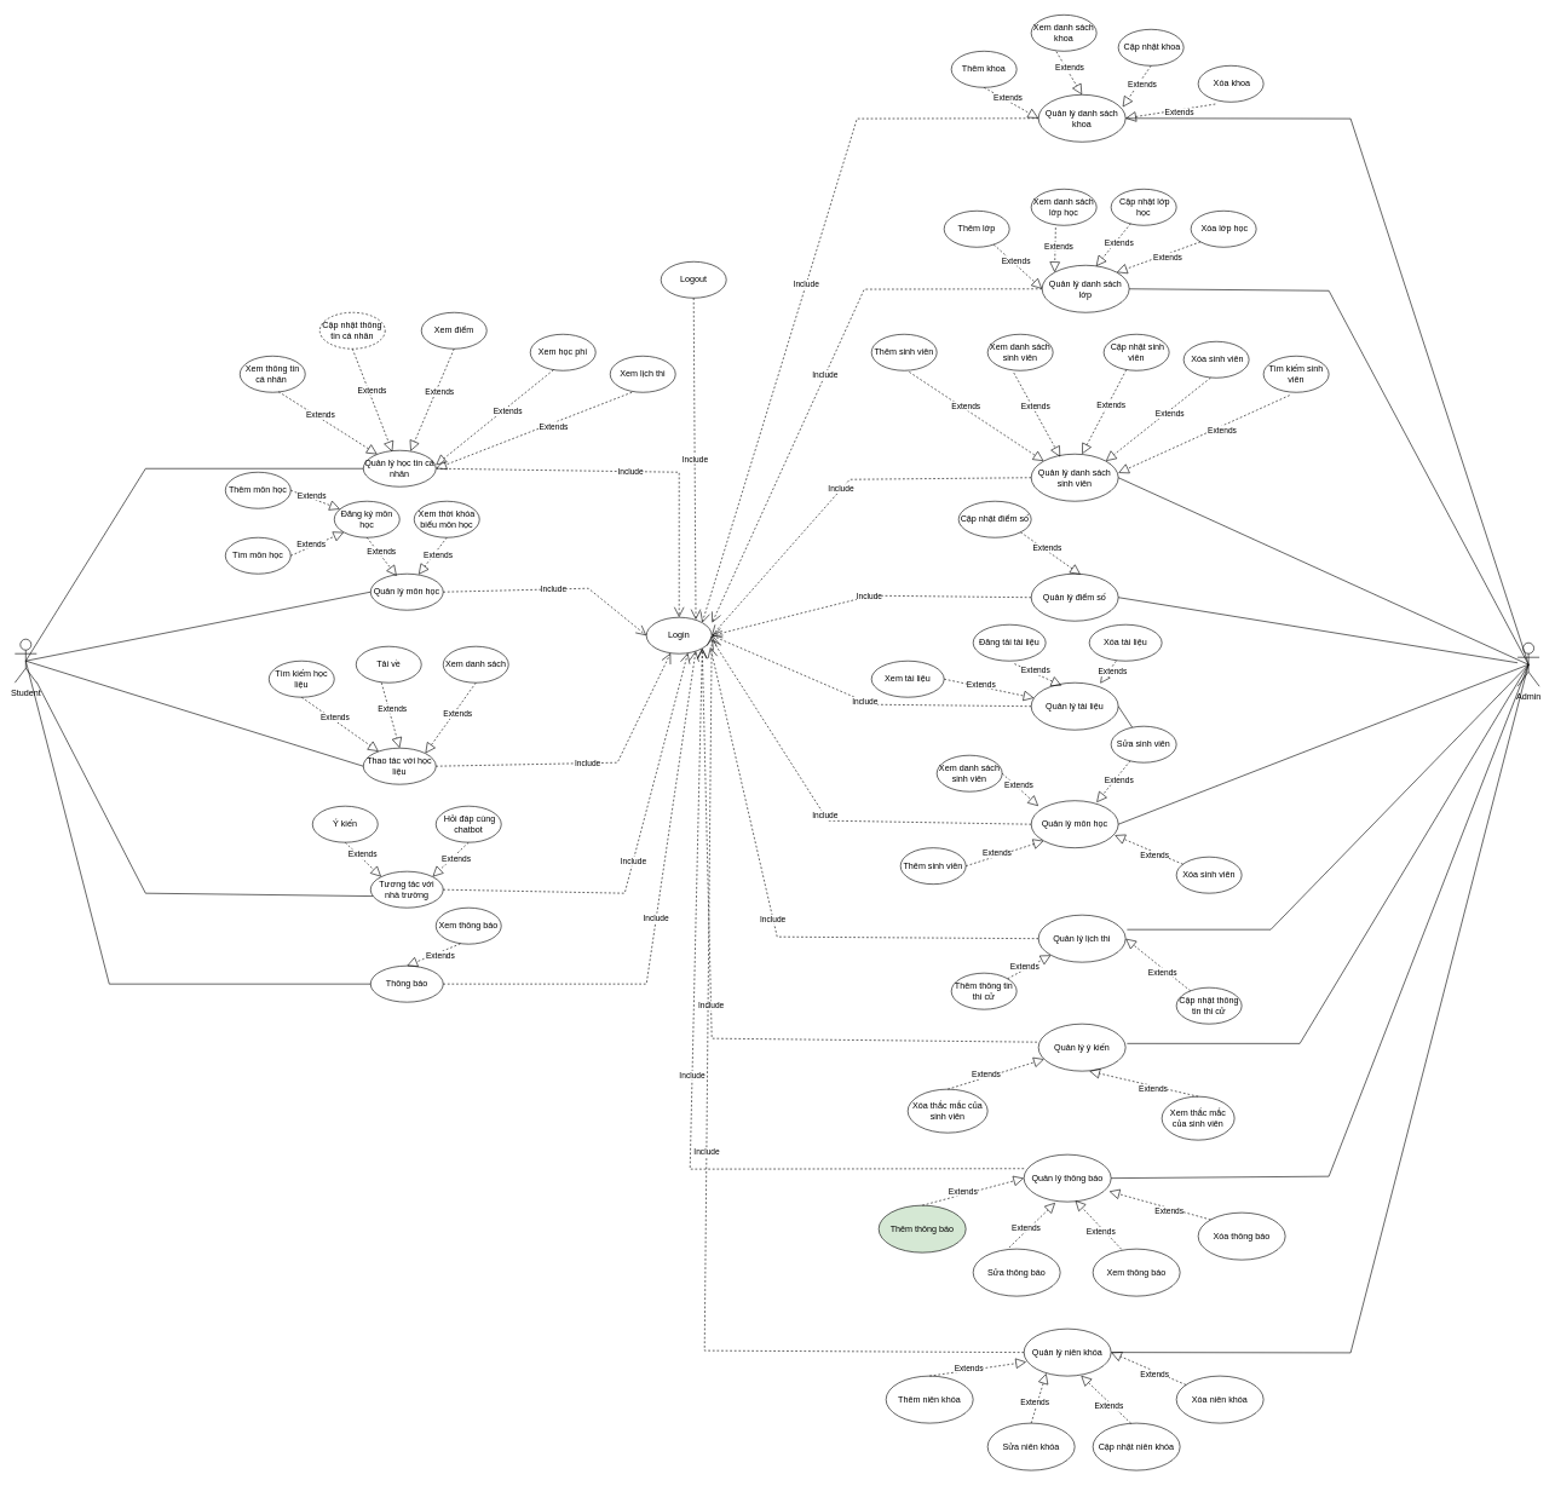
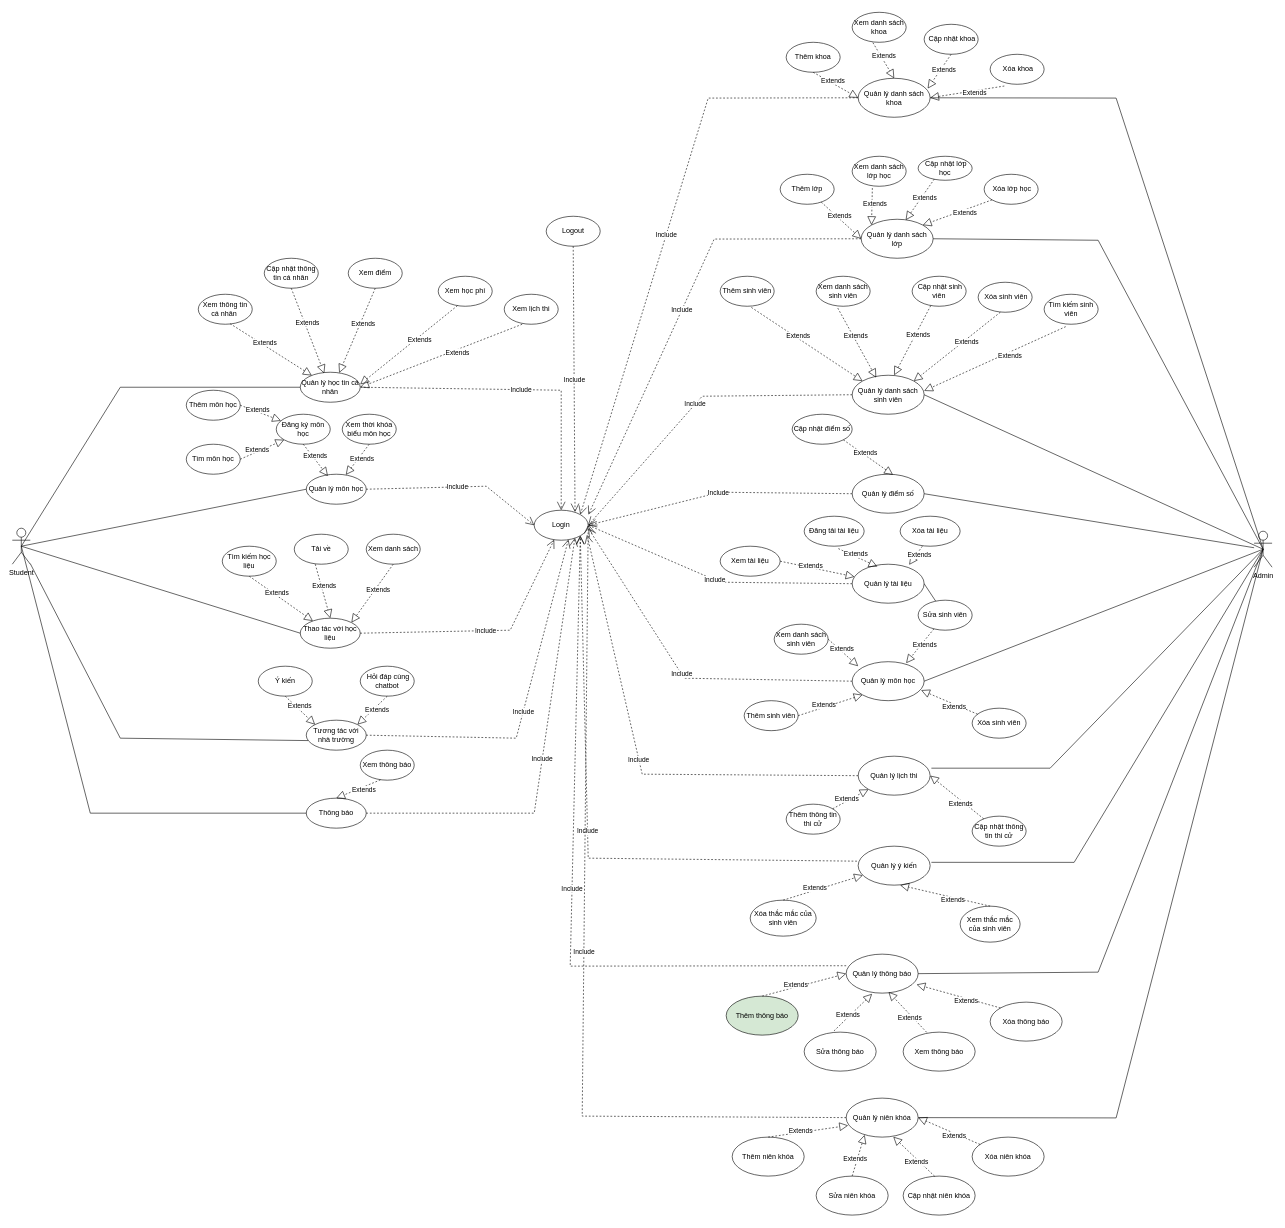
- <mxCell id="139" value="&amp;nbsp;Cập nhật lớp học" style="ellipse;whiteSpace=wrap;html=1;" vertex="1" parent="1"><mxGeometry x="1530" y="260" width="90" height="50" as="geometry" /></mxCell>
+ <mxCell id="139" value="&amp;nbsp;Cập nhật lớp học" style="ellipse;whiteSpace=wrap;html=1;" vertex="1" parent="1"><mxGeometry x="1530" y="260" width="90" height="40" as="geometry" /></mxCell>
- <mxCell id="18" value="Cập nhật thông tin cá nhân" style="ellipse;whiteSpace=wrap;html=1;dashed=1;" parent="1" vertex="1"><mxGeometry x="440" y="430" width="90" height="50" as="geometry" /></mxCell>
+ <mxCell id="18" value="Cập nhật thông tin cá nhân" style="ellipse;whiteSpace=wrap;html=1;" parent="1" vertex="1"><mxGeometry x="440" y="430" width="90" height="50" as="geometry" /></mxCell>
